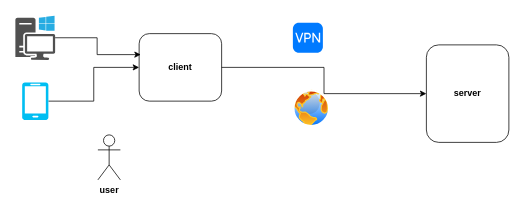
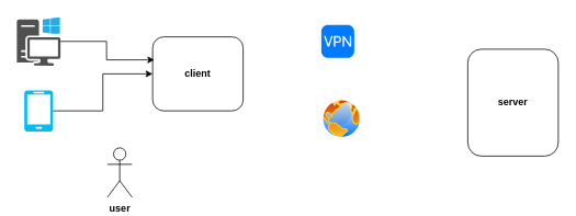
- <mxCell id="6" style="edgeStyle=orthogonalEdgeStyle;rounded=0;orthogonalLoop=1;jettySize=auto;html=1;entryX=0;entryY=0.5;entryDx=0;entryDy=0;" edge="1" parent="1" source="3" target="4"><mxGeometry relative="1" as="geometry" /></mxCell>
